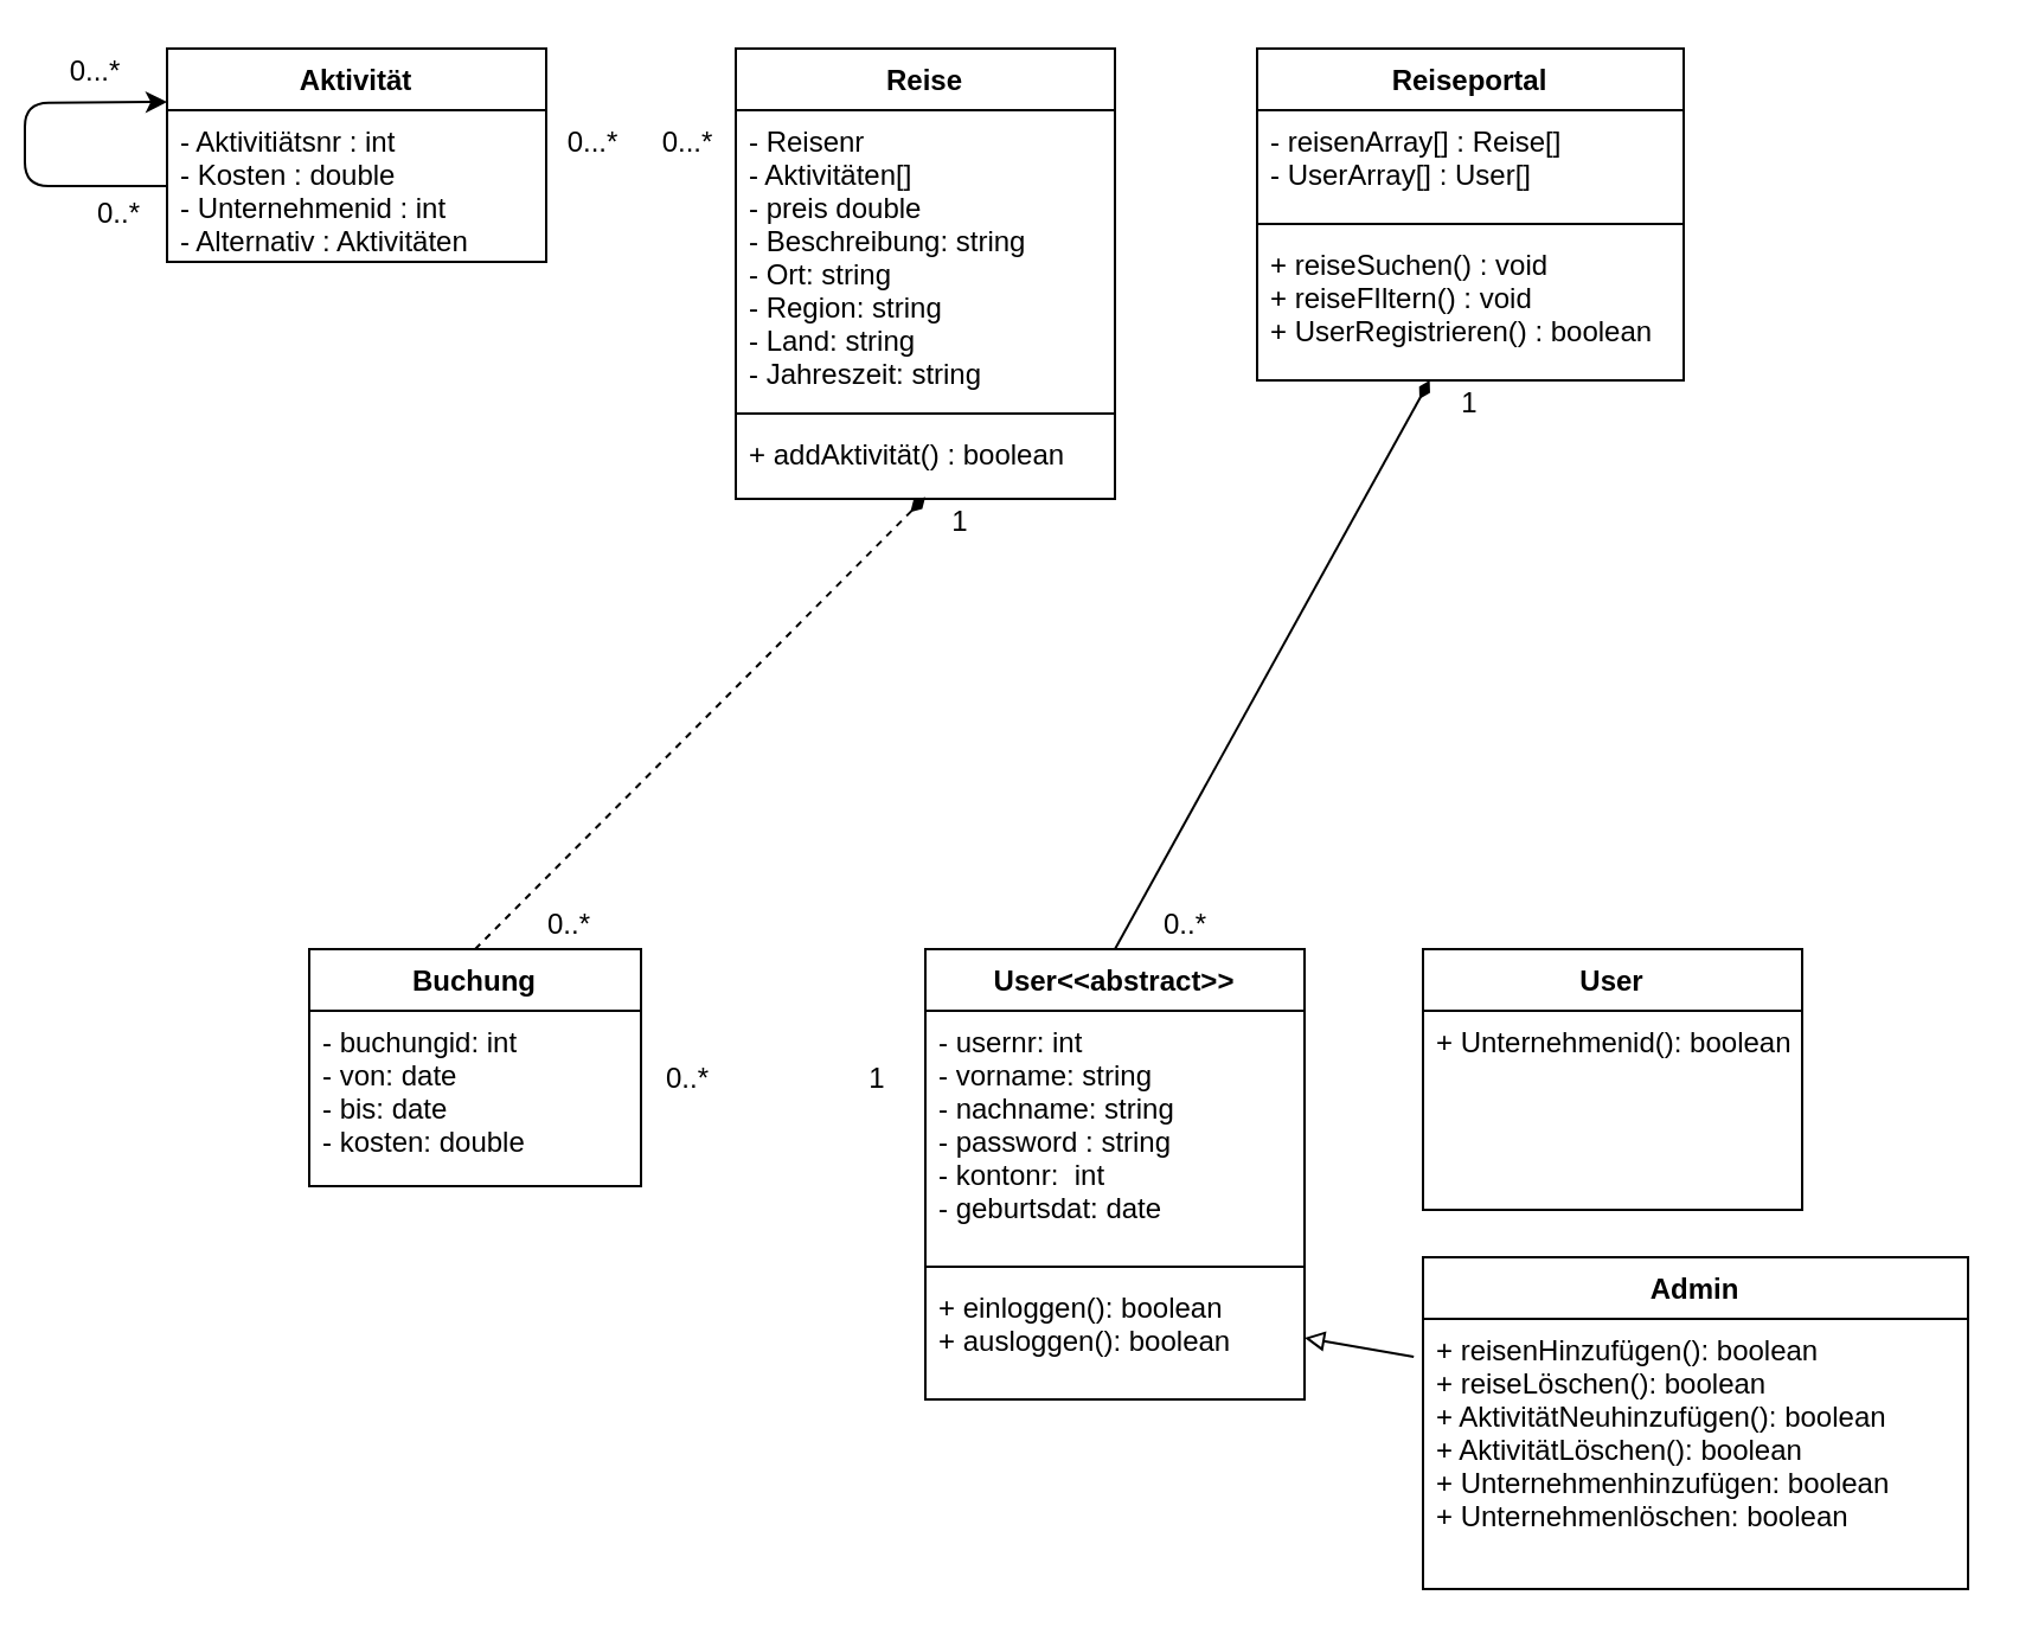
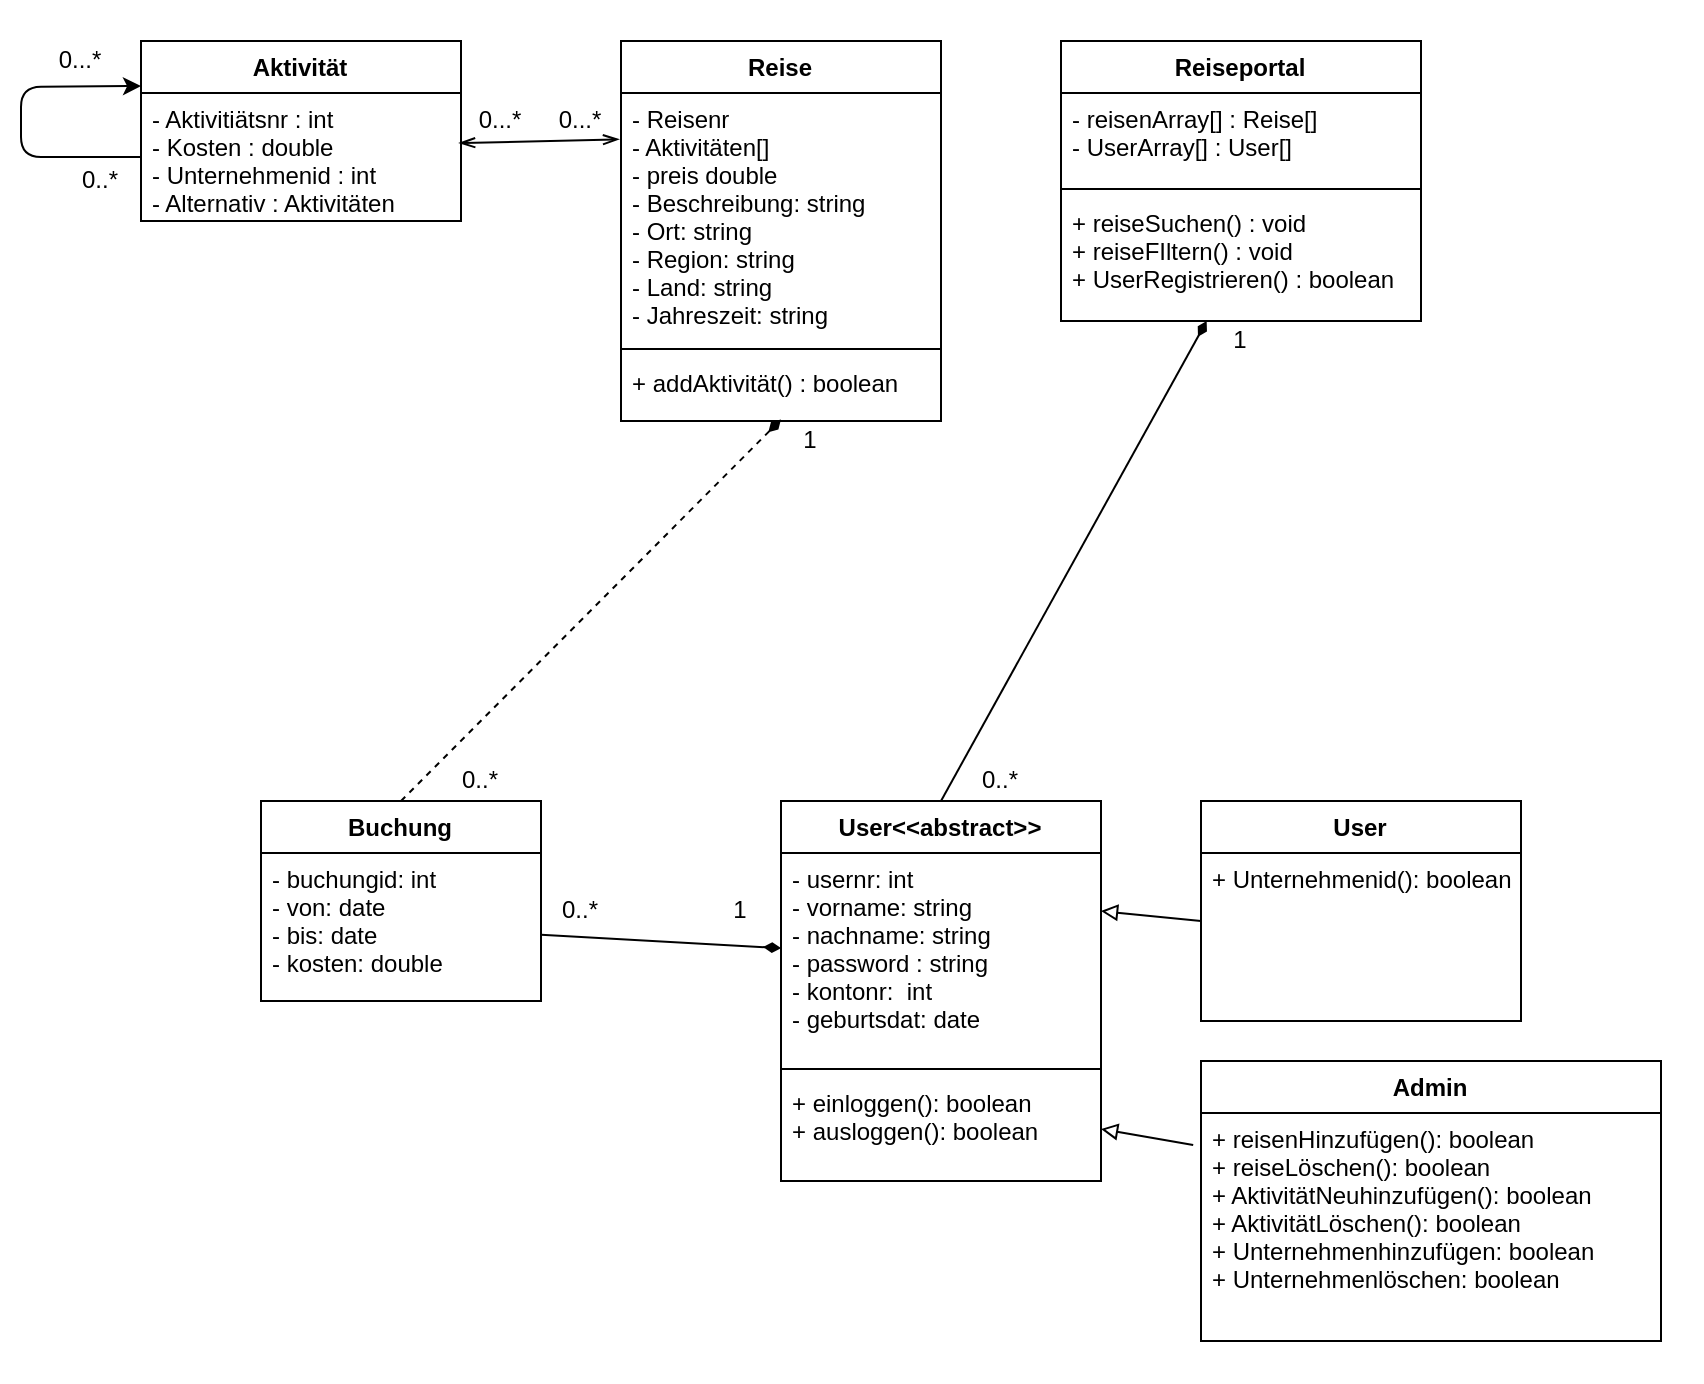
+ <mxCell id="7" value="" style="endArrow=openThin;html=1;exitX=0.994;exitY=0.391;exitDx=0;exitDy=0;exitPerimeter=0;entryX=-0.006;entryY=0.187;entryDx=0;entryDy=0;entryPerimeter=0;rounded=0;endFill=0;startArrow=openThin;startFill=0;" edge="1" parent="1" source="5" target="11"><mxGeometry width="50" height="50" relative="1" as="geometry"><mxPoint x="400" y="250" as="sourcePoint" /><mxPoint x="450" y="200" as="targetPoint" /></mxGeometry></mxCell>
+ <mxCell id="24" value="" style="endArrow=block;html=1;endFill=0;exitX=0;exitY=0.405;exitDx=0;exitDy=0;exitPerimeter=0;entryX=1;entryY=0.279;entryDx=0;entryDy=0;entryPerimeter=0;" edge="1" parent="1" source="19" target="21"><mxGeometry width="50" height="50" relative="1" as="geometry"><mxPoint x="330" y="480" as="sourcePoint" /><mxPoint x="380" y="430" as="targetPoint" /></mxGeometry></mxCell>
+ <mxCell id="36" value="" style="endArrow=diamondThin;html=1;endFill=1;" edge="1" parent="1" source="29" target="21"><mxGeometry width="50" height="50" relative="1" as="geometry"><mxPoint x="210" y="410" as="sourcePoint" /><mxPoint x="400" y="219.232" as="targetPoint" /></mxGeometry></mxCell>
